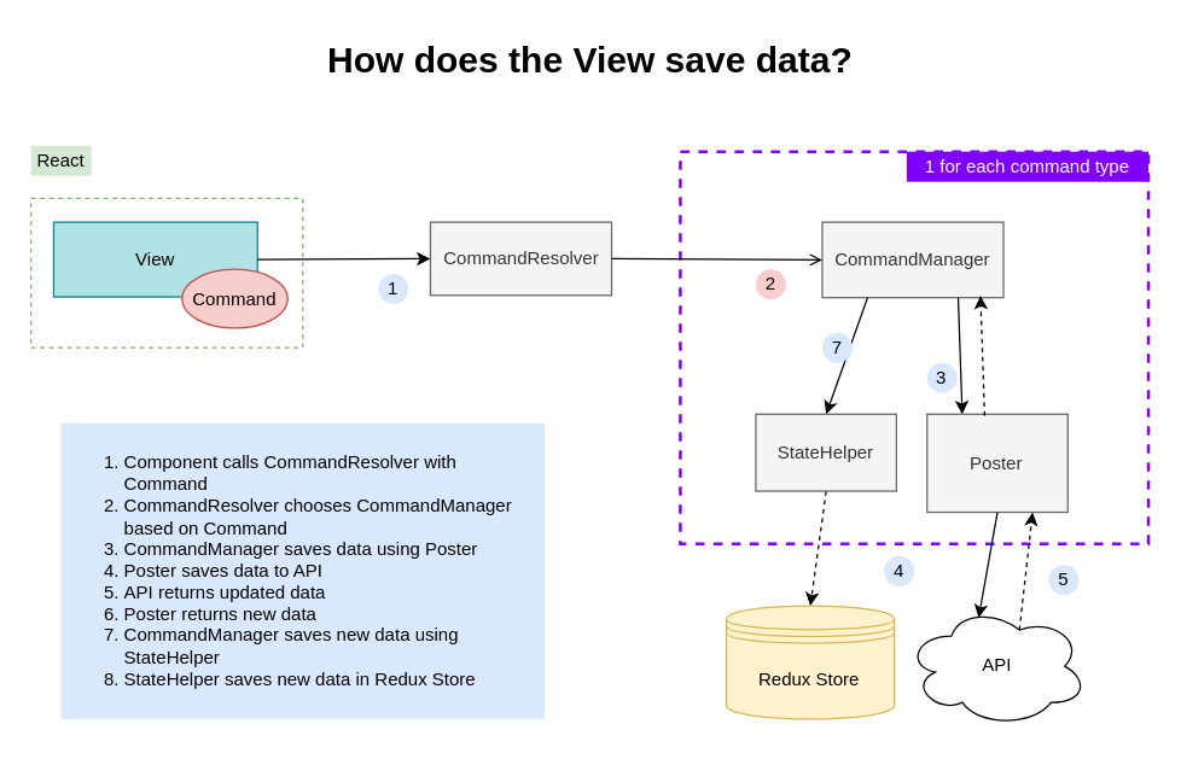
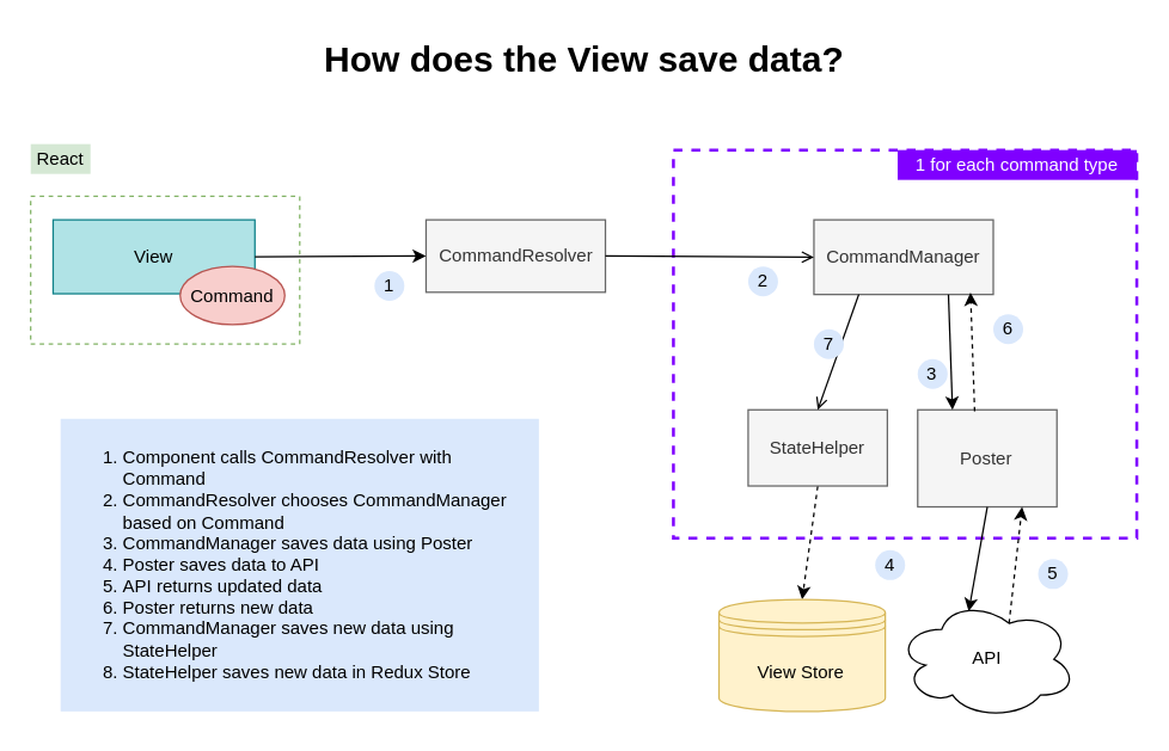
- <mxCell id="18" value="2" style="ellipse;whiteSpace=wrap;html=1;aspect=fixed;strokeWidth=2;fillColor=#f8cecc;strokeColor=none;" parent="1" vertex="1"><mxGeometry x="500" y="178" width="20" height="20" as="geometry" /></mxCell>
+ <mxCell id="18" value="2" style="ellipse;whiteSpace=wrap;html=1;aspect=fixed;strokeWidth=2;fillColor=#dae8fc;strokeColor=none;" parent="1" vertex="1"><mxGeometry x="500" y="178" width="20" height="20" as="geometry" /></mxCell>
+ <mxCell id="19" value="6" style="ellipse;whiteSpace=wrap;html=1;aspect=fixed;strokeWidth=2;fillColor=#dae8fc;strokeColor=none;" parent="1" vertex="1"><mxGeometry x="664" y="210" width="20" height="20" as="geometry" /></mxCell>
- <mxCell id="14" value="" style="endArrow=classic;html=1;exitX=0.25;exitY=1;exitDx=0;exitDy=0;entryX=0.5;entryY=0;entryDx=0;entryDy=0;" parent="1" source="5" target="9" edge="1"><mxGeometry width="50" height="50" relative="1" as="geometry"><mxPoint x="663.5" y="393" as="sourcePoint" /><mxPoint x="604" y="280" as="targetPoint" /></mxGeometry></mxCell>
+ <mxCell id="14" value="" style="endArrow=open;html=1;exitX=0.25;exitY=1;exitDx=0;exitDy=0;entryX=0.5;entryY=0;entryDx=0;entryDy=0;" parent="1" source="5" target="9" edge="1"><mxGeometry width="50" height="50" relative="1" as="geometry"><mxPoint x="663.5" y="393" as="sourcePoint" /><mxPoint x="604" y="280" as="targetPoint" /></mxGeometry></mxCell>
- <mxCell id="13" value="&lt;font style=&quot;line-height: 120% ; font-size: 12px&quot;&gt;Redux Store&lt;/font&gt;" style="shape=datastore;whiteSpace=wrap;html=1;strokeWidth=1;fillColor=#fff2cc;strokeColor=#d6b656;" parent="1" vertex="1"><mxGeometry x="480.48" y="401" width="111.25" height="75" as="geometry" /></mxCell>
+ <mxCell id="13" value="&lt;font style=&quot;line-height: 120% ; font-size: 12px&quot;&gt;View Store&lt;/font&gt;" style="shape=datastore;whiteSpace=wrap;html=1;strokeWidth=1;fillColor=#fff2cc;strokeColor=#d6b656;" parent="1" vertex="1"><mxGeometry x="480.48" y="401" width="111.25" height="75" as="geometry" /></mxCell>
